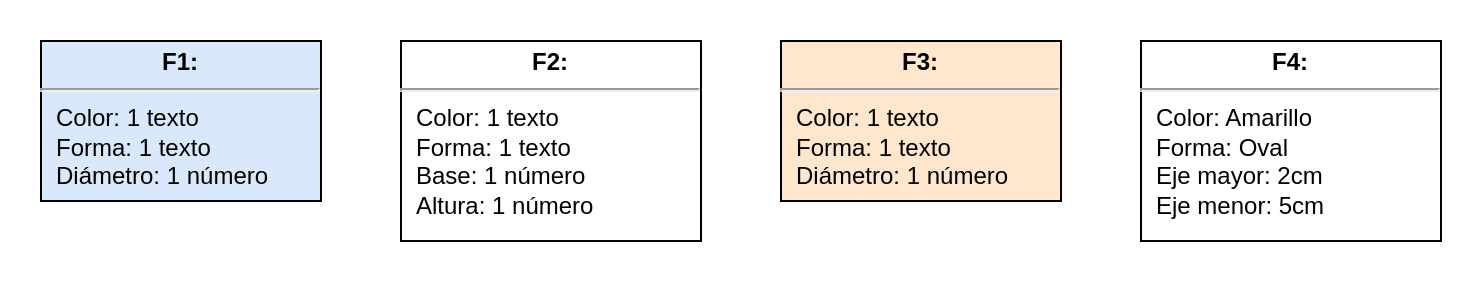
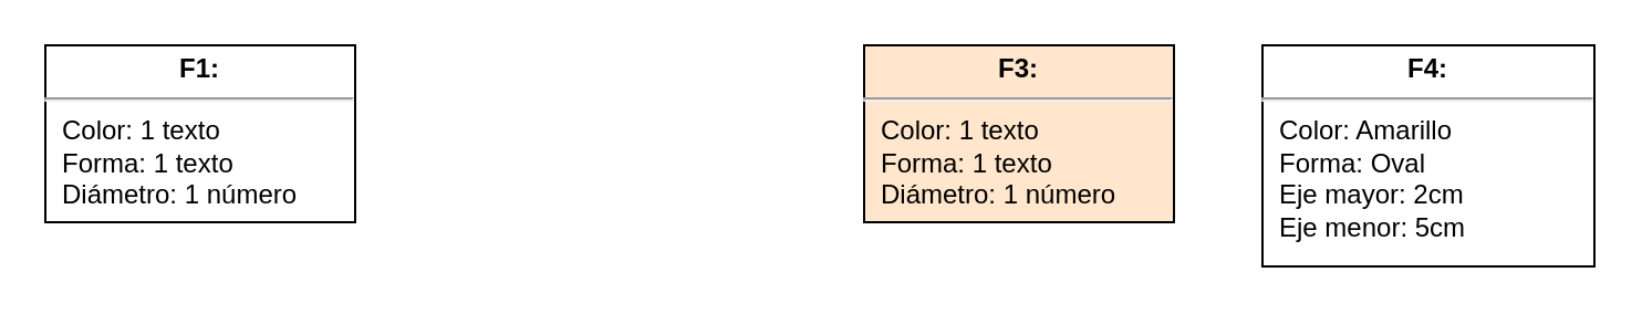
- <mxCell id="2" value="&lt;p style=&quot;margin:0px;margin-top:4px;text-align:center;&quot;&gt;&lt;b style=&quot;background-color: initial;&quot;&gt;F1:&lt;/b&gt;&lt;br&gt;&lt;/p&gt;&lt;hr&gt;&lt;p style=&quot;margin: 0px 0px 0px 8px;&quot;&gt;Color: 1 texto&lt;br&gt;Forma: 1 texto&lt;/p&gt;&lt;p style=&quot;margin: 0px 0px 0px 8px;&quot;&gt;Diámetro: 1 número&lt;/p&gt;" style="verticalAlign=top;align=left;overflow=fill;fontSize=12;fontFamily=Helvetica;html=1;fillColor=#dae8fc;" parent="1" vertex="1"><mxGeometry x="20" y="20" width="140" height="80" as="geometry" /></mxCell>
+ <mxCell id="2" value="&lt;p style=&quot;margin:0px;margin-top:4px;text-align:center;&quot;&gt;&lt;b style=&quot;background-color: initial;&quot;&gt;F1:&lt;/b&gt;&lt;br&gt;&lt;/p&gt;&lt;hr&gt;&lt;p style=&quot;margin: 0px 0px 0px 8px;&quot;&gt;Color: 1 texto&lt;br&gt;Forma: 1 texto&lt;/p&gt;&lt;p style=&quot;margin: 0px 0px 0px 8px;&quot;&gt;Diámetro: 1 número&lt;/p&gt;" style="verticalAlign=top;align=left;overflow=fill;fontSize=12;fontFamily=Helvetica;html=1;" parent="1" vertex="1"><mxGeometry x="20" y="20" width="140" height="80" as="geometry" /></mxCell>
- <mxCell id="3" value="&lt;p style=&quot;margin:0px;margin-top:4px;text-align:center;&quot;&gt;&lt;b style=&quot;background-color: initial;&quot;&gt;F2:&lt;/b&gt;&lt;br&gt;&lt;/p&gt;&lt;hr&gt;&lt;p style=&quot;margin: 0px 0px 0px 8px;&quot;&gt;Color: 1 texto&lt;br&gt;Forma: 1 texto&lt;/p&gt;&lt;p style=&quot;margin: 0px 0px 0px 8px;&quot;&gt;Base: 1 número&lt;/p&gt;&lt;p style=&quot;margin: 0px 0px 0px 8px;&quot;&gt;Altura: 1 número&lt;/p&gt;&lt;p style=&quot;margin: 0px 0px 0px 8px;&quot;&gt;&lt;br&gt;&lt;/p&gt;&lt;p style=&quot;margin: 0px 0px 0px 8px;&quot;&gt;&lt;br&gt;&lt;/p&gt;" style="verticalAlign=top;align=left;overflow=fill;fontSize=12;fontFamily=Helvetica;html=1;" parent="1" vertex="1"><mxGeometry x="200" y="20" width="150" height="100" as="geometry" /></mxCell>
